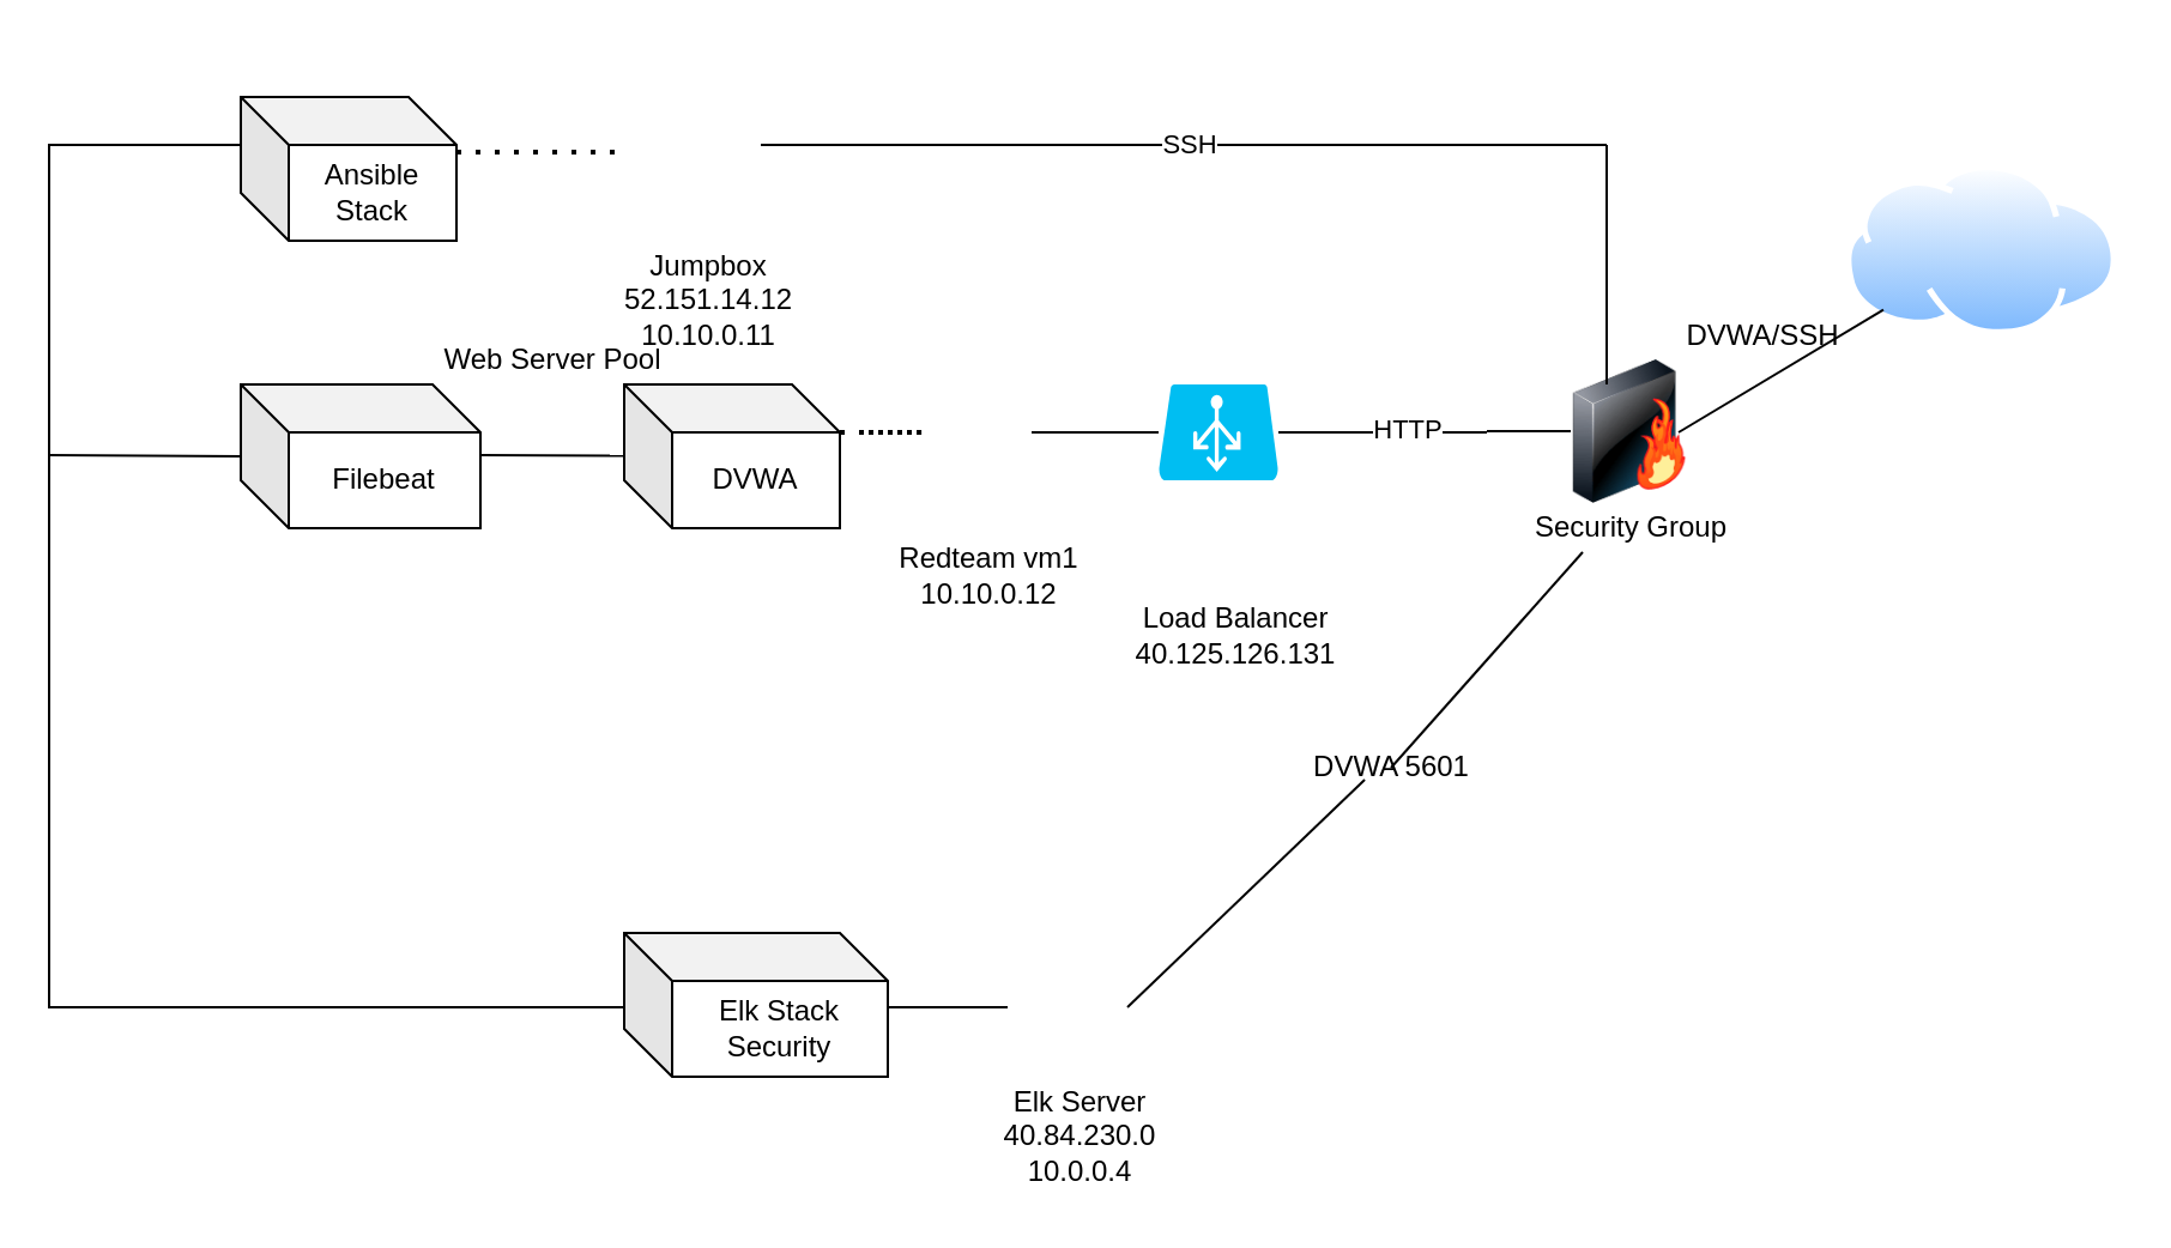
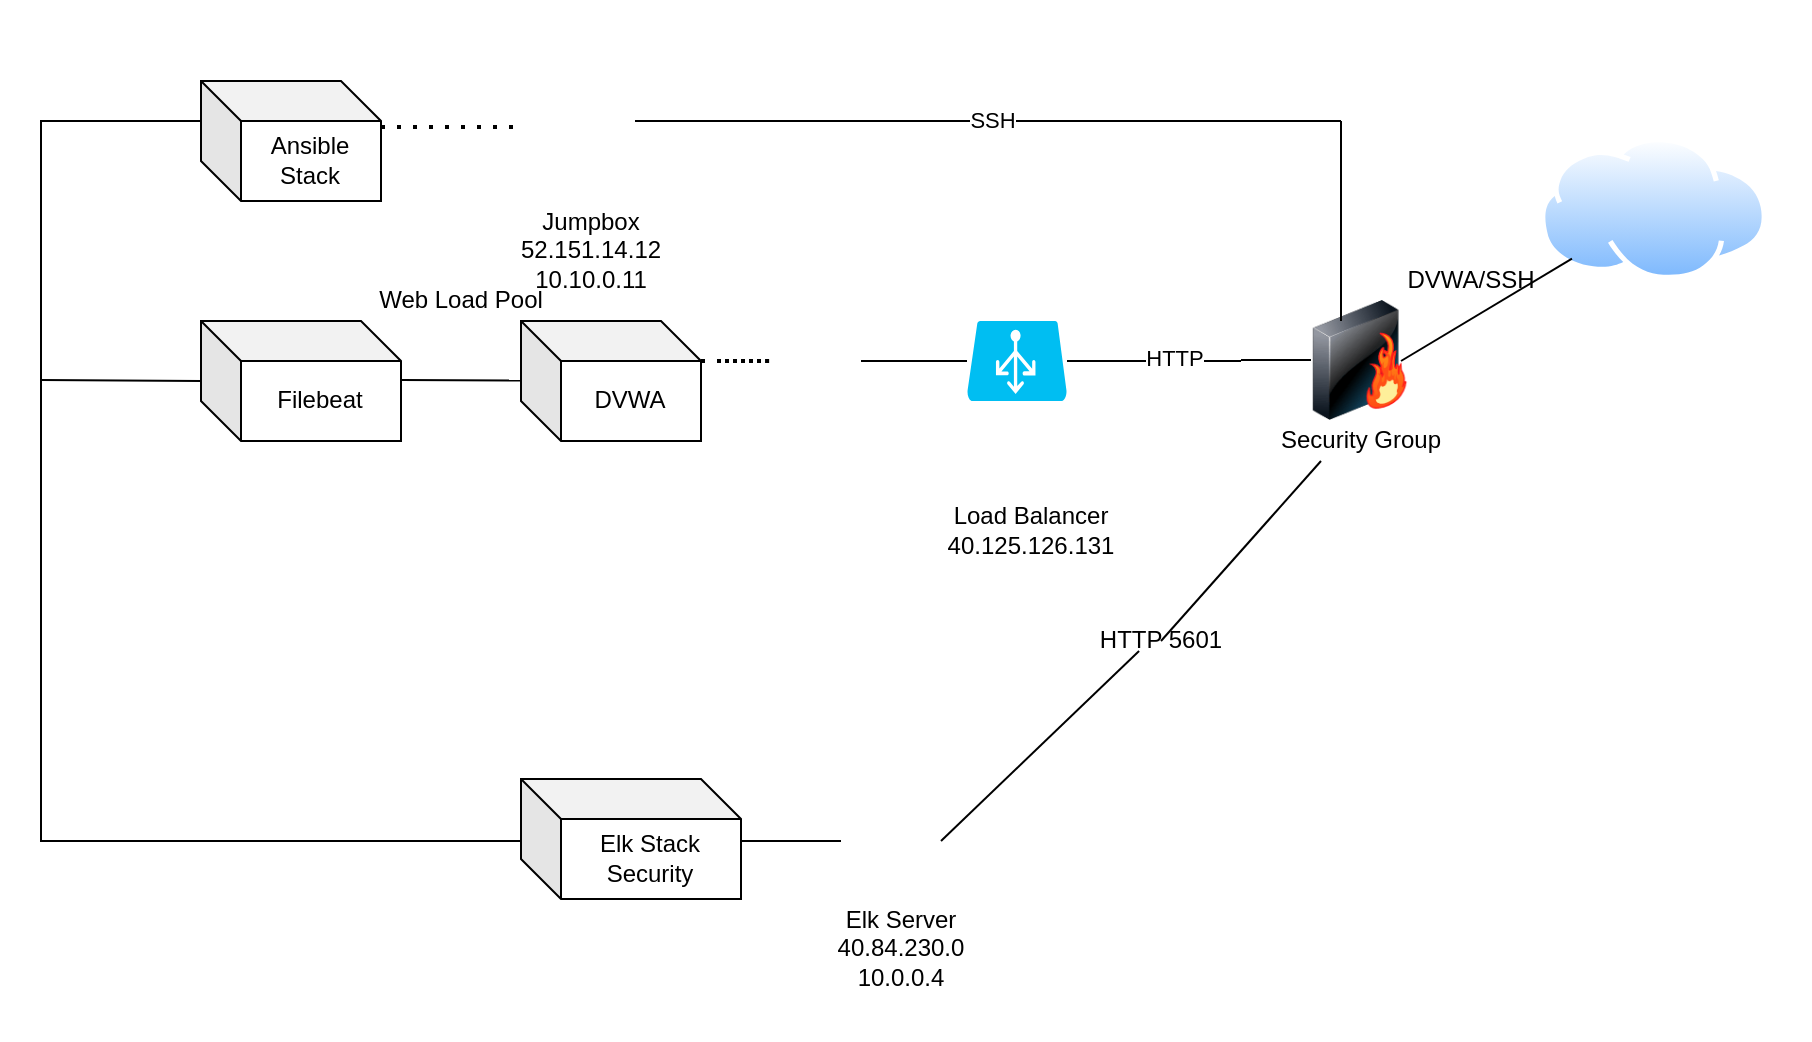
- <mxCell id="22" value="Web Server Pool" style="text;html=1;align=center;verticalAlign=middle;resizable=0;points=[];autosize=1;" vertex="1" parent="1"><mxGeometry x="175" y="140" width="110" height="20" as="geometry" /></mxCell>
+ <mxCell id="22" value="Web Load Pool" style="text;html=1;align=center;verticalAlign=middle;resizable=0;points=[];autosize=1;" vertex="1" parent="1"><mxGeometry x="175" y="140" width="110" height="20" as="geometry" /></mxCell>
- <mxCell id="18" value="Redteam vm1&lt;br&gt;10.10.0.12" style="text;html=1;align=center;verticalAlign=middle;resizable=0;points=[];autosize=1;" vertex="1" parent="1"><mxGeometry x="367" y="225" width="90" height="30" as="geometry" /></mxCell>
- <mxCell id="33" value="DVWA 5601" style="text;html=1;align=center;verticalAlign=middle;resizable=0;points=[];autosize=1;" vertex="1" parent="1"><mxGeometry x="540" y="310" width="80" height="20" as="geometry" /></mxCell>
+ <mxCell id="33" value="HTTP 5601" style="text;html=1;align=center;verticalAlign=middle;resizable=0;points=[];autosize=1;" vertex="1" parent="1"><mxGeometry x="540" y="310" width="80" height="20" as="geometry" /></mxCell>
